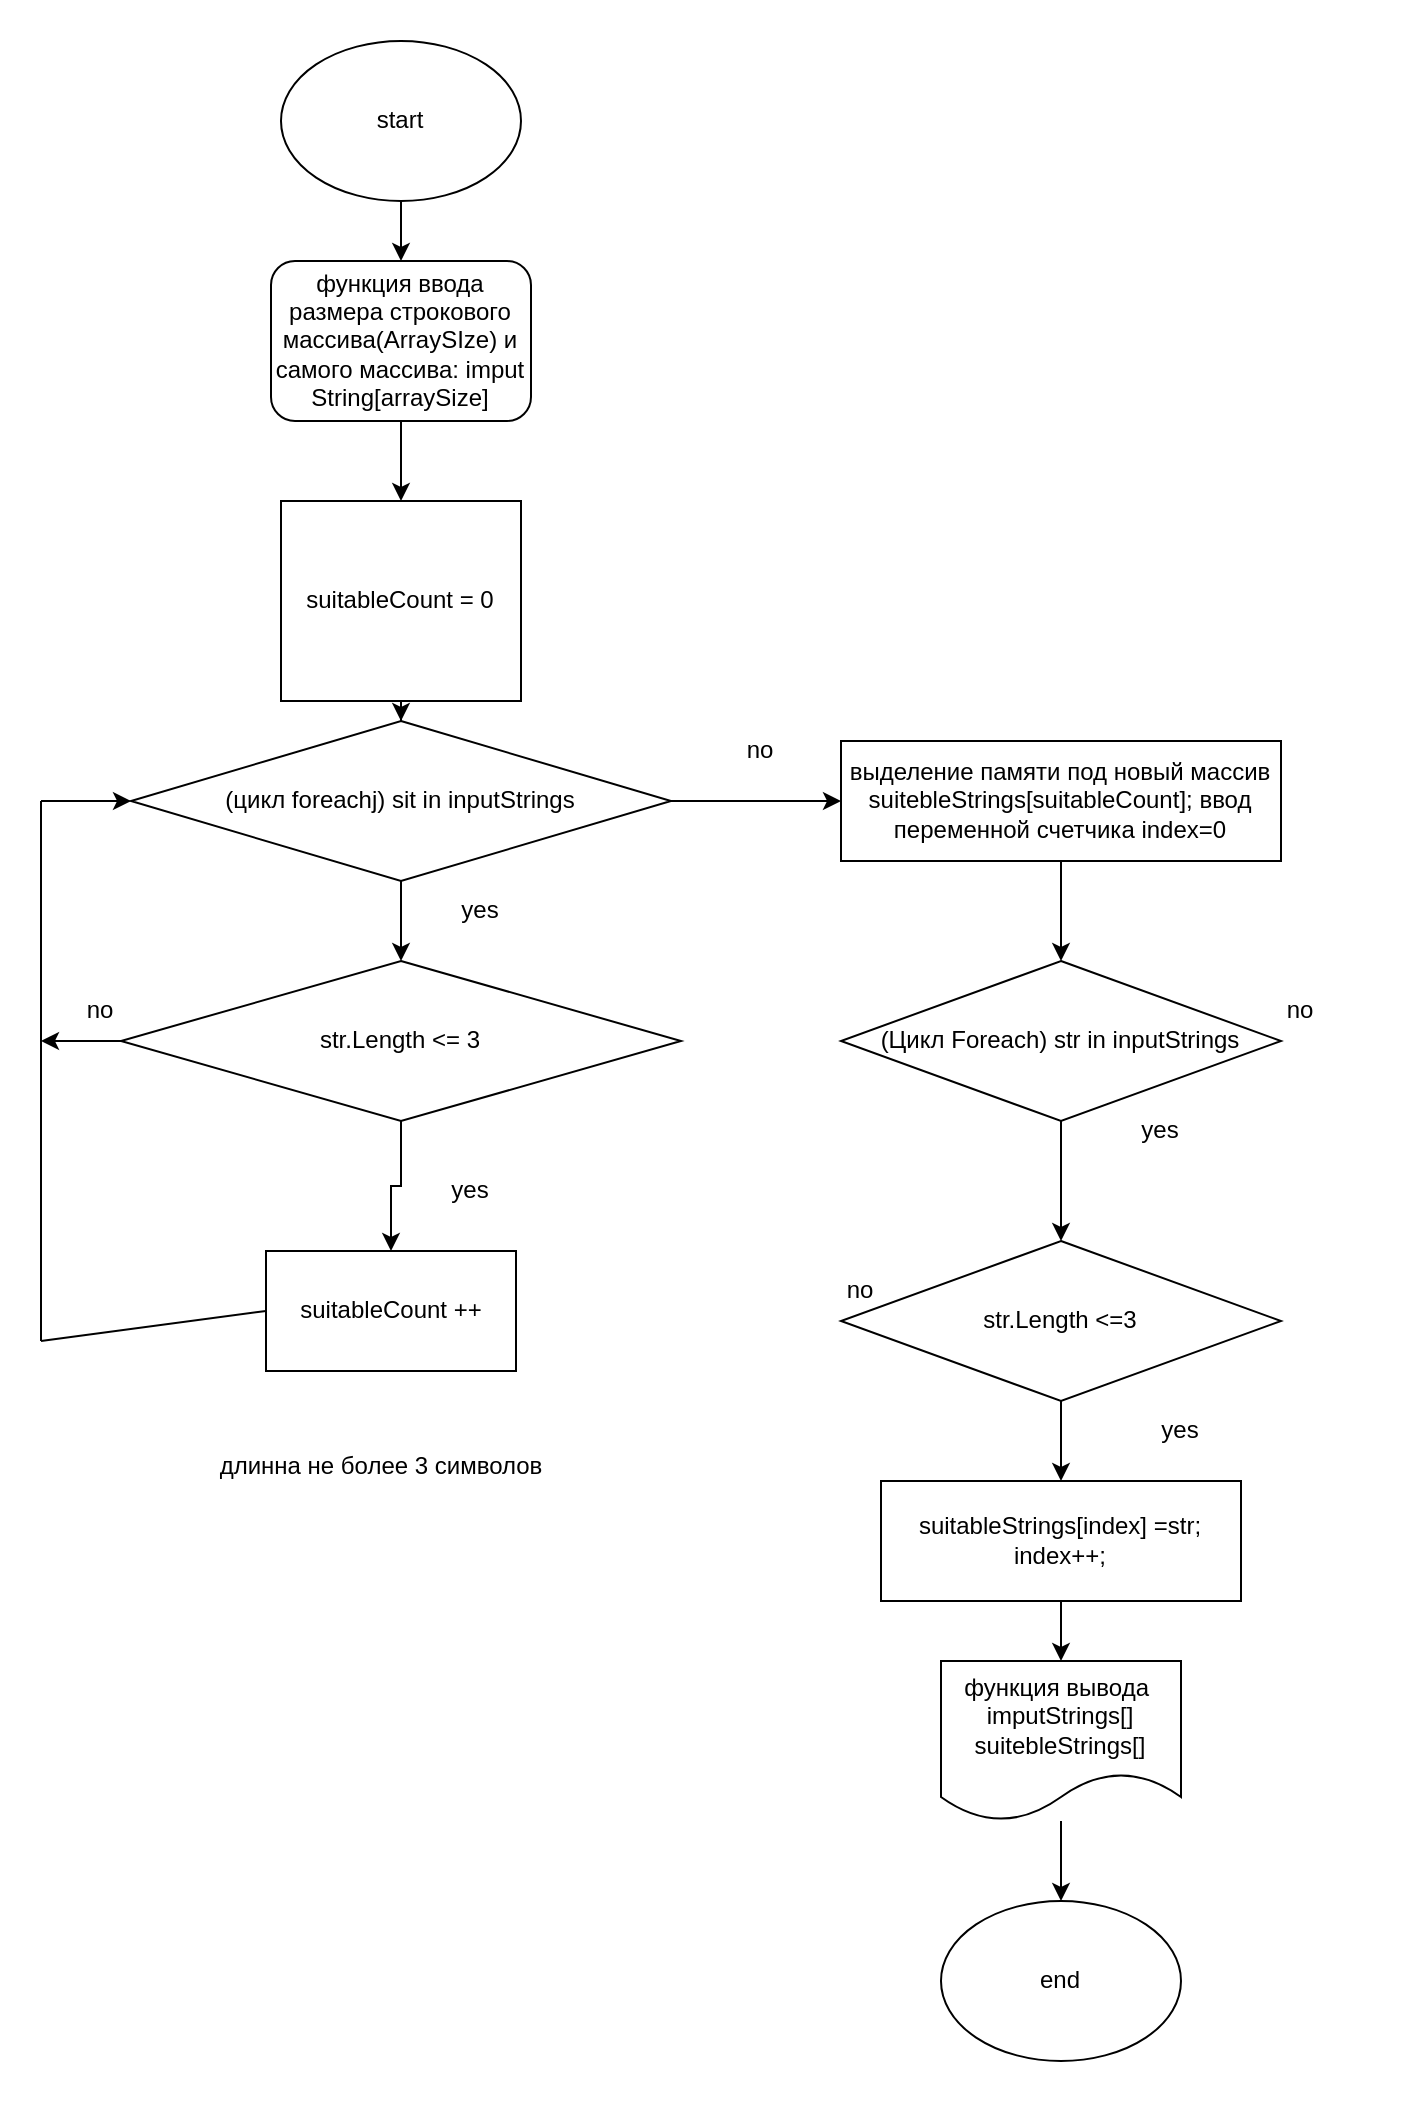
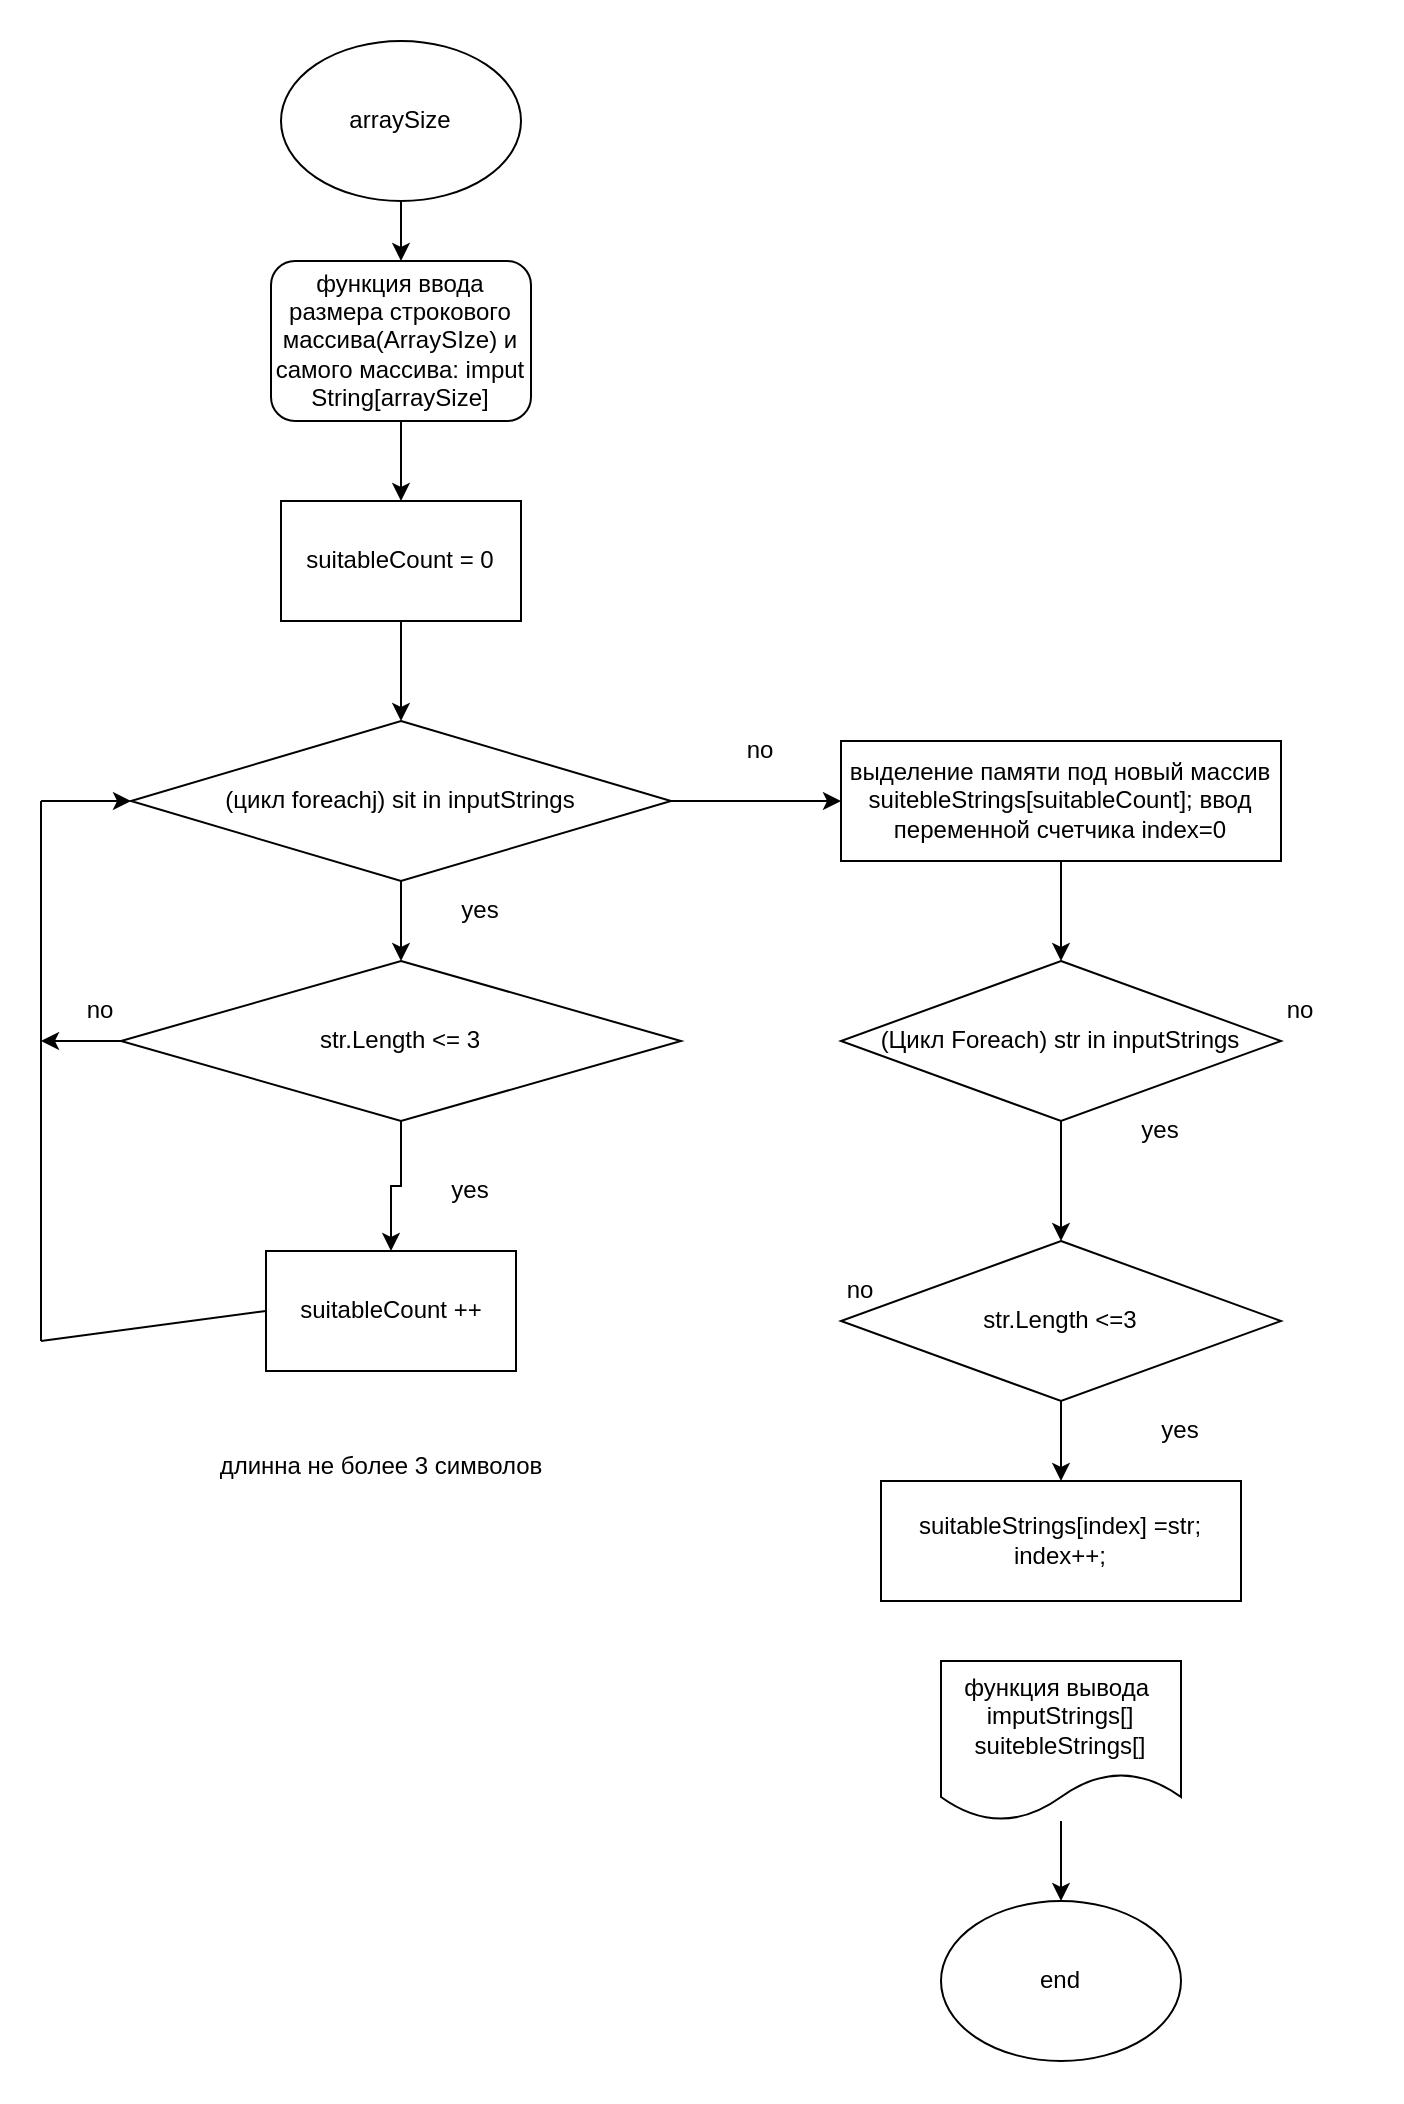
- <mxCell id="3" value="start" style="ellipse;whiteSpace=wrap;html=1;" vertex="1" parent="1"><mxGeometry x="140" y="20" width="120" height="80" as="geometry" /></mxCell>
+ <mxCell id="3" value="arraySize" style="ellipse;whiteSpace=wrap;html=1;" vertex="1" parent="1"><mxGeometry x="140" y="20" width="120" height="80" as="geometry" /></mxCell>
- <mxCell id="7" value="suitableCount = 0" style="rounded=0;whiteSpace=wrap;html=1;" vertex="1" parent="1"><mxGeometry x="140" y="250" width="120" height="100" as="geometry" /></mxCell>
+ <mxCell id="7" value="suitableCount = 0" style="rounded=0;whiteSpace=wrap;html=1;" vertex="1" parent="1"><mxGeometry x="140" y="250" width="120" height="60" as="geometry" /></mxCell>
- <mxCell id="33" value="" style="edgeStyle=orthogonalEdgeStyle;rounded=0;orthogonalLoop=1;jettySize=auto;html=1;" edge="1" parent="1" source="34" target="36"><mxGeometry relative="1" as="geometry" /></mxCell>
